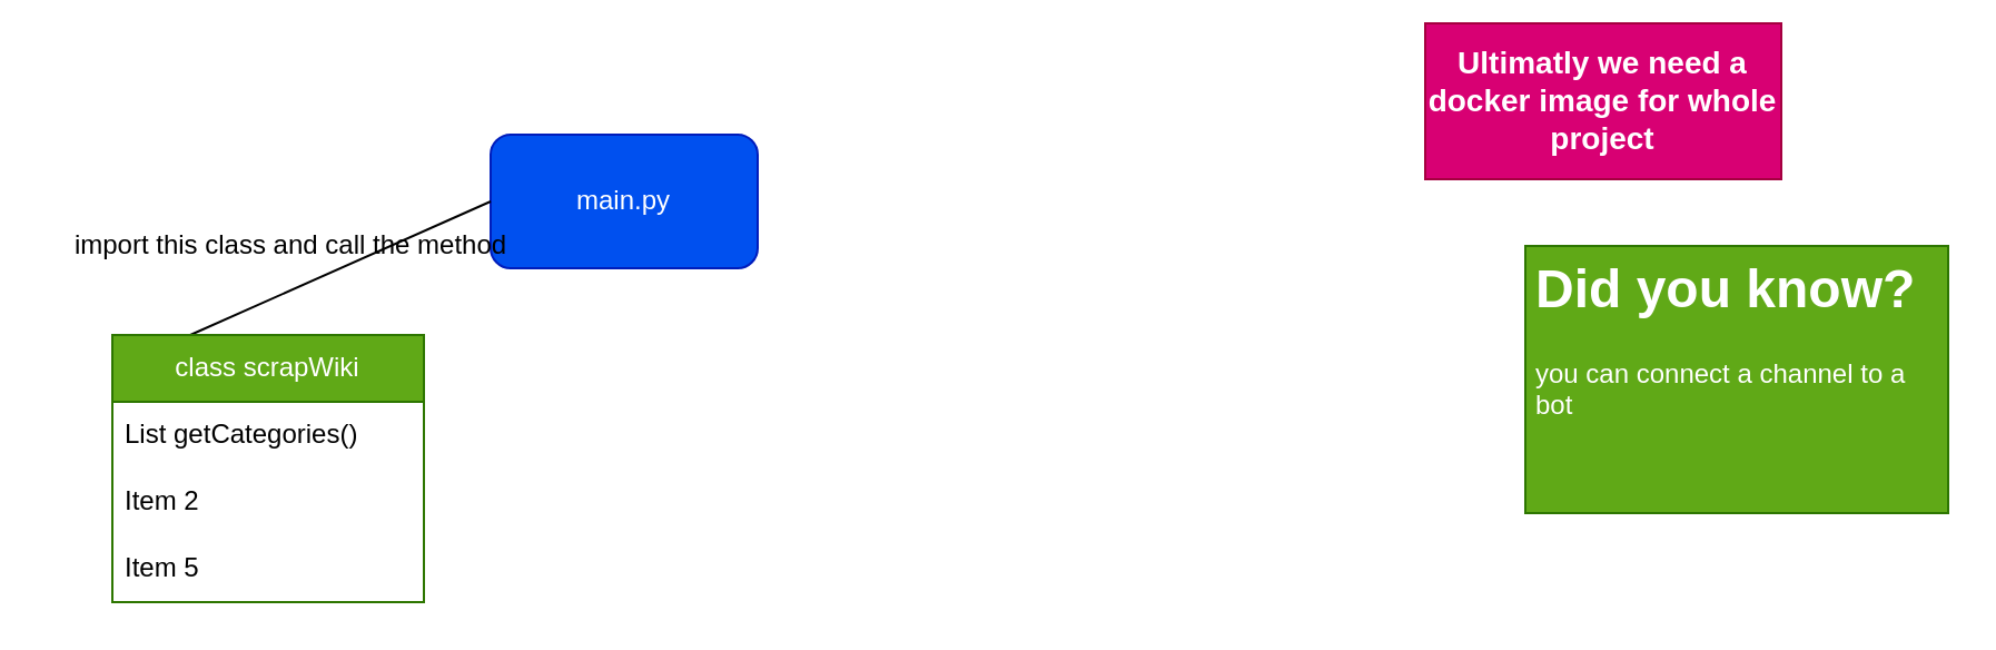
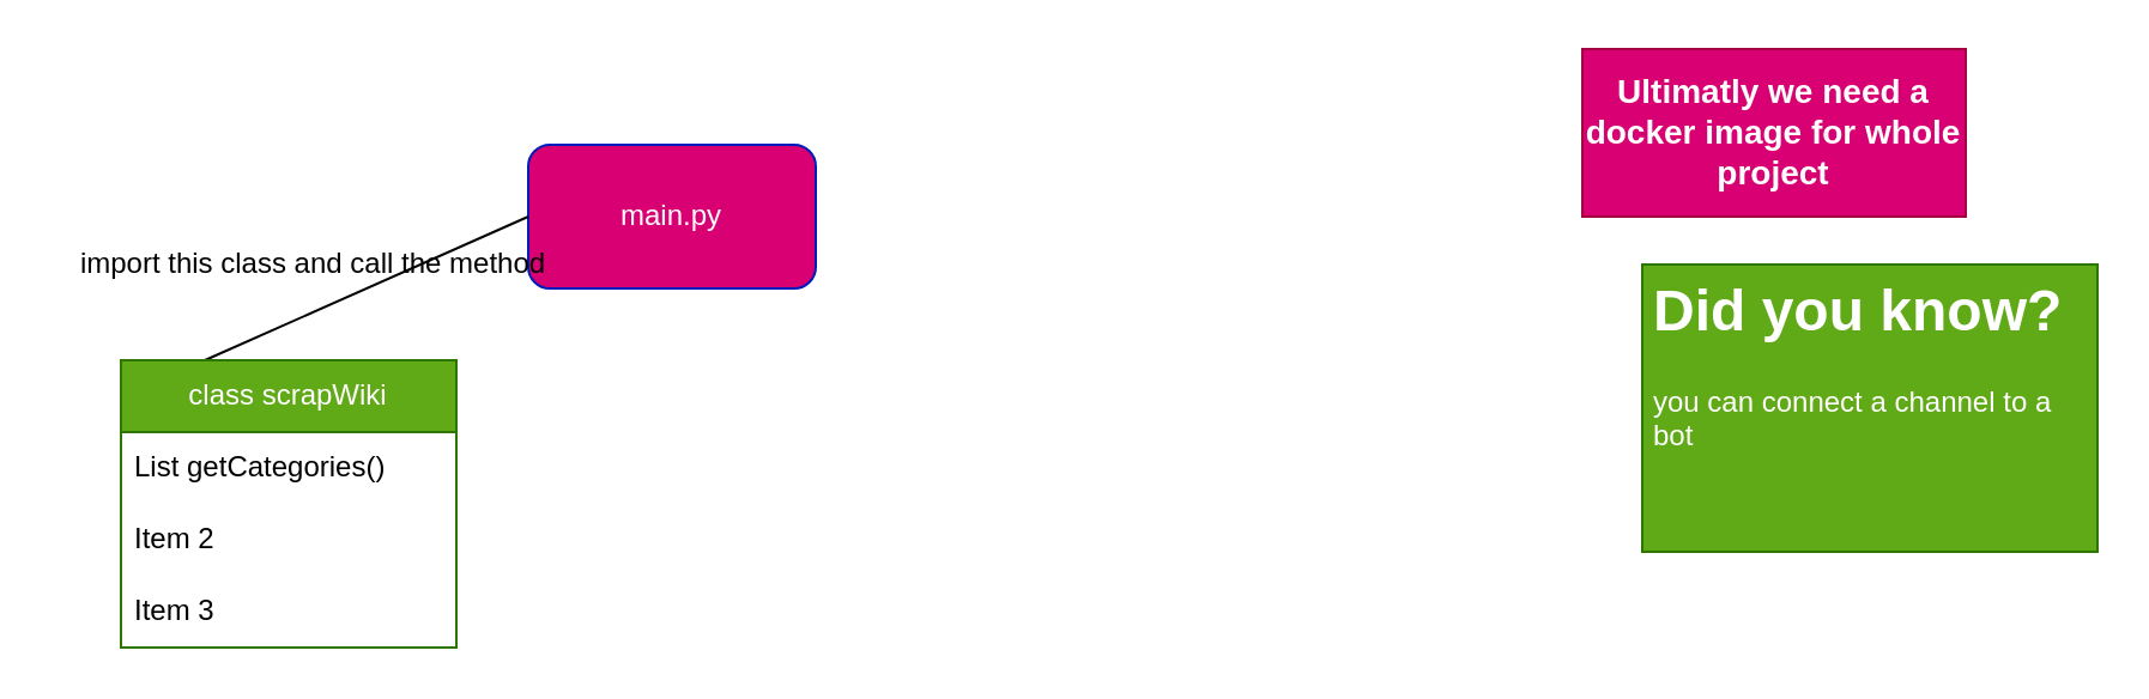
- <mxCell id="9" value="&lt;b&gt;&lt;font style=&quot;font-size: 14px;&quot;&gt;Ultimatly we need a docker image for whole project&lt;/font&gt;&lt;/b&gt;" style="text;html=1;strokeColor=#A50040;fillColor=#d80073;align=center;verticalAlign=middle;whiteSpace=wrap;rounded=0;fontColor=#ffffff;" parent="1" vertex="1"><mxGeometry x="640" y="10" width="160" height="70" as="geometry" /></mxCell>
+ <mxCell id="9" value="&lt;b&gt;&lt;font style=&quot;font-size: 14px;&quot;&gt;Ultimatly we need a docker image for whole project&lt;/font&gt;&lt;/b&gt;" style="text;html=1;strokeColor=#A50040;fillColor=#d80073;align=center;verticalAlign=middle;whiteSpace=wrap;rounded=0;fontColor=#ffffff;" parent="1" vertex="1"><mxGeometry x="660" width="160" height="70" as="geometry" y="20" /></mxCell>
- <mxCell id="2" value="main.py" style="rounded=1;whiteSpace=wrap;html=1;fillColor=#0050ef;fontColor=#ffffff;strokeColor=#001DBC;" parent="1" vertex="1"><mxGeometry x="220" y="60" width="120" height="60" as="geometry" /></mxCell>
+ <mxCell id="2" value="main.py" style="rounded=1;whiteSpace=wrap;html=1;fillColor=#d80073;fontColor=#ffffff;strokeColor=#001DBC;" parent="1" vertex="1"><mxGeometry x="220" y="60" width="120" height="60" as="geometry" /></mxCell>
- <mxCell id="7" value="Item 5" style="text;strokeColor=none;fillColor=none;align=left;verticalAlign=middle;spacingLeft=4;spacingRight=4;overflow=hidden;points=[[0,0.5],[1,0.5]];portConstraint=eastwest;rotatable=0;whiteSpace=wrap;html=1;" parent="4" vertex="1"><mxGeometry y="90" width="140" height="30" as="geometry" /></mxCell>
+ <mxCell id="7" value="Item 3" style="text;strokeColor=none;fillColor=none;align=left;verticalAlign=middle;spacingLeft=4;spacingRight=4;overflow=hidden;points=[[0,0.5],[1,0.5]];portConstraint=eastwest;rotatable=0;whiteSpace=wrap;html=1;" parent="4" vertex="1"><mxGeometry y="90" width="140" height="30" as="geometry" /></mxCell>
